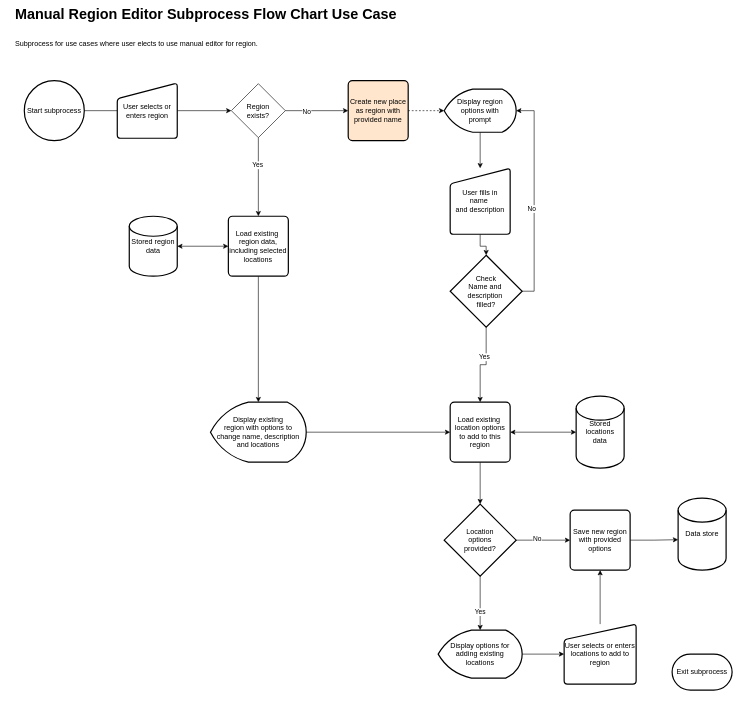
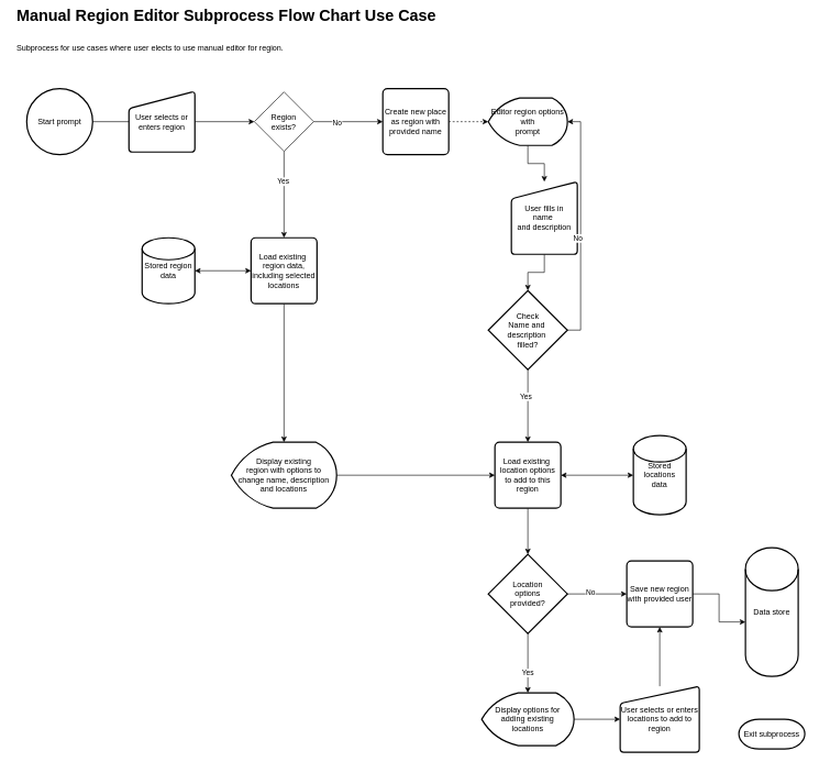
- <mxCell id="3" value="Start subprocess" style="strokeWidth=2;html=1;shape=mxgraph.flowchart.start_2;whiteSpace=wrap;" parent="1" vertex="1"><mxGeometry x="40" y="134" width="100" height="100" as="geometry" /></mxCell>
+ <mxCell id="3" value="Start prompt" style="strokeWidth=2;html=1;shape=mxgraph.flowchart.start_2;whiteSpace=wrap;" parent="1" vertex="1"><mxGeometry x="40" y="134" width="100" height="100" as="geometry" /></mxCell>
- <mxCell id="13" value="Create new place as region with provided name" style="rounded=1;whiteSpace=wrap;html=1;absoluteArcSize=1;arcSize=14;strokeWidth=2;fillColor=#ffe6cc;" vertex="1" parent="1"><mxGeometry x="580" y="134" width="100" height="100" as="geometry" /></mxCell>
+ <mxCell id="13" value="Create new place as region with provided name" style="rounded=1;whiteSpace=wrap;html=1;absoluteArcSize=1;arcSize=14;strokeWidth=2;" vertex="1" parent="1"><mxGeometry x="580" y="134" width="100" height="100" as="geometry" /></mxCell>
- <mxCell id="17" value="Display region options with &lt;br&gt;prompt" style="strokeWidth=2;html=1;shape=mxgraph.flowchart.display;whiteSpace=wrap;" vertex="1" parent="1"><mxGeometry x="740" y="148" width="120" height="72" as="geometry" /></mxCell>
+ <mxCell id="17" value="Editor region options with &lt;br&gt;prompt" style="strokeWidth=2;html=1;shape=mxgraph.flowchart.display;whiteSpace=wrap;" vertex="1" parent="1"><mxGeometry x="740" y="148" width="120" height="72" as="geometry" /></mxCell>
- <mxCell id="15" value="User fills in &lt;br&gt;name&amp;nbsp;&lt;br&gt;and description" style="html=1;strokeWidth=2;shape=manualInput;whiteSpace=wrap;rounded=1;size=26;arcSize=11;" vertex="1" parent="1"><mxGeometry x="750" y="280" width="100" height="110" as="geometry" /></mxCell>
+ <mxCell id="15" value="User fills in &lt;br&gt;name&amp;nbsp;&lt;br&gt;and description" style="html=1;strokeWidth=2;shape=manualInput;whiteSpace=wrap;rounded=1;size=26;arcSize=11;" vertex="1" parent="1"><mxGeometry x="775" y="275" width="100" height="110" as="geometry" /></mxCell>
- <mxCell id="22" value="Check&lt;br&gt;Name and&amp;nbsp;&lt;br&gt;description&amp;nbsp;&lt;br&gt;filled?" style="strokeWidth=2;html=1;shape=mxgraph.flowchart.decision;whiteSpace=wrap;" vertex="1" parent="1"><mxGeometry x="750" y="425" width="120" height="120" as="geometry" /></mxCell>
+ <mxCell id="22" value="Check&lt;br&gt;Name and&amp;nbsp;&lt;br&gt;description&amp;nbsp;&lt;br&gt;filled?" style="strokeWidth=2;html=1;shape=mxgraph.flowchart.decision;whiteSpace=wrap;" vertex="1" parent="1"><mxGeometry x="740" y="440" width="120" height="120" as="geometry" /></mxCell>
- <mxCell id="38" value="Data store" style="strokeWidth=2;html=1;shape=mxgraph.flowchart.database;whiteSpace=wrap;" vertex="1" parent="1"><mxGeometry x="1130" y="830" width="80" height="120" as="geometry" /></mxCell>
+ <mxCell id="38" value="Data store" style="strokeWidth=2;html=1;shape=mxgraph.flowchart.database;whiteSpace=wrap;" vertex="1" parent="1"><mxGeometry x="1130" y="830" width="80" height="195" as="geometry" /></mxCell>
- <mxCell id="40" value="Save new region with provided options" style="rounded=1;whiteSpace=wrap;html=1;absoluteArcSize=1;arcSize=14;strokeWidth=2;" vertex="1" parent="1"><mxGeometry x="950" y="850" width="100" height="100" as="geometry" /></mxCell>
+ <mxCell id="40" value="Save new region with provided user" style="rounded=1;whiteSpace=wrap;html=1;absoluteArcSize=1;arcSize=14;strokeWidth=2;" vertex="1" parent="1"><mxGeometry x="950" y="850" width="100" height="100" as="geometry" /></mxCell>
- <mxCell id="41" value="Exit subprocess" style="strokeWidth=2;html=1;shape=mxgraph.flowchart.terminator;whiteSpace=wrap;" vertex="1" parent="1"><mxGeometry x="1120" y="1090" width="100" height="60" as="geometry" /></mxCell>
+ <mxCell id="41" value="Exit subprocess" style="strokeWidth=2;html=1;shape=mxgraph.flowchart.terminator;whiteSpace=wrap;" vertex="1" parent="1"><mxGeometry x="1120" y="1090" width="100" height="45" as="geometry" /></mxCell>
